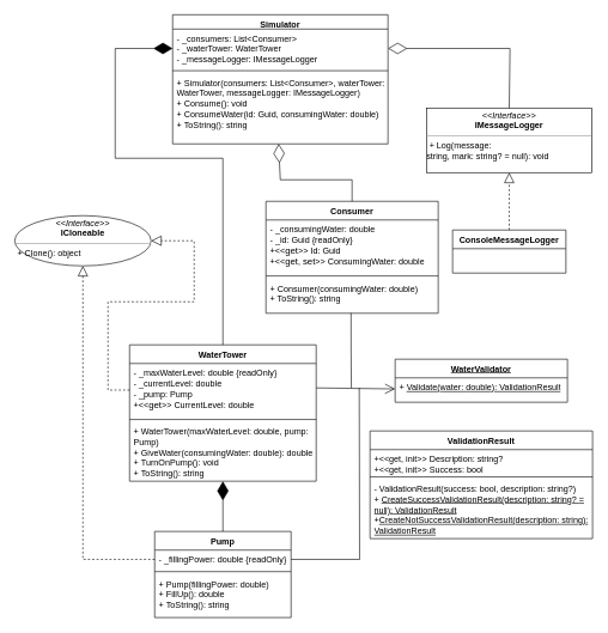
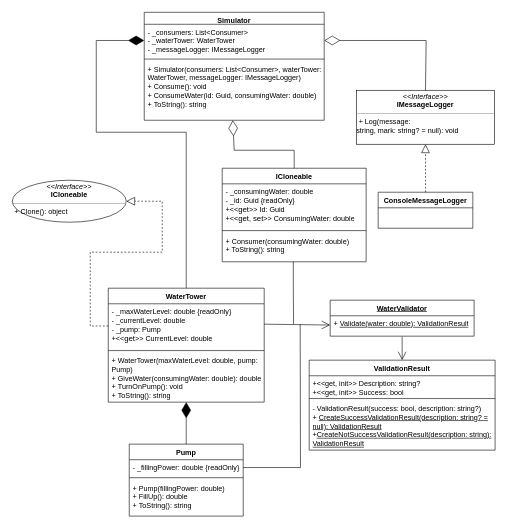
- <mxCell id="17" value="Consumer" style="swimlane;fontStyle=1;align=center;verticalAlign=top;childLayout=stackLayout;horizontal=1;startSize=26;horizontalStack=0;resizeParent=1;resizeParentMax=0;resizeLast=0;collapsible=1;marginBottom=0;whiteSpace=wrap;html=1;" parent="1" vertex="1"><mxGeometry x="370" y="280" width="240" height="156" as="geometry" /></mxCell>
+ <mxCell id="17" value="ICloneable" style="swimlane;fontStyle=1;align=center;verticalAlign=top;childLayout=stackLayout;horizontal=1;startSize=26;horizontalStack=0;resizeParent=1;resizeParentMax=0;resizeLast=0;collapsible=1;marginBottom=0;whiteSpace=wrap;html=1;" parent="1" vertex="1"><mxGeometry x="370" y="280" width="240" height="156" as="geometry" /></mxCell>
+ <mxCell id="26" value="" style="endArrow=open;endFill=1;endSize=12;html=1;rounded=0;entryX=0.5;entryY=0;entryDx=0;entryDy=0;exitX=0.5;exitY=1.023;exitDx=0;exitDy=0;exitPerimeter=0;" parent="1" source="3" target="21" edge="1"><mxGeometry width="160" relative="1" as="geometry"><mxPoint x="460" y="700" as="sourcePoint" /><mxPoint x="500" y="240" as="targetPoint" /></mxGeometry></mxCell>
- <mxCell id="29" value="" style="endArrow=block;dashed=1;endFill=0;endSize=12;html=1;rounded=0;entryX=0.5;entryY=1;entryDx=0;entryDy=0;exitX=0;exitY=0.5;exitDx=0;exitDy=0;" parent="1" source="14" target="28" edge="1"><mxGeometry width="160" relative="1" as="geometry"><mxPoint x="400" y="560" as="sourcePoint" /><mxPoint x="560" y="560" as="targetPoint" /><Array as="points"><mxPoint x="115" y="779" /></Array></mxGeometry></mxCell>
